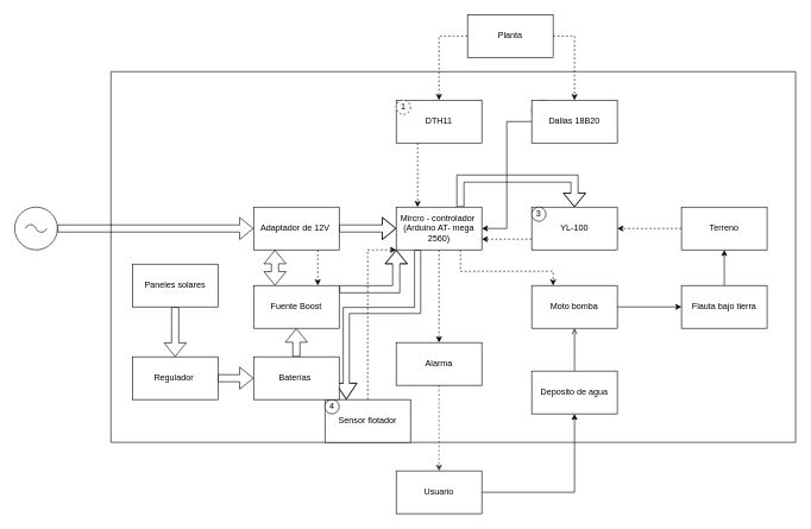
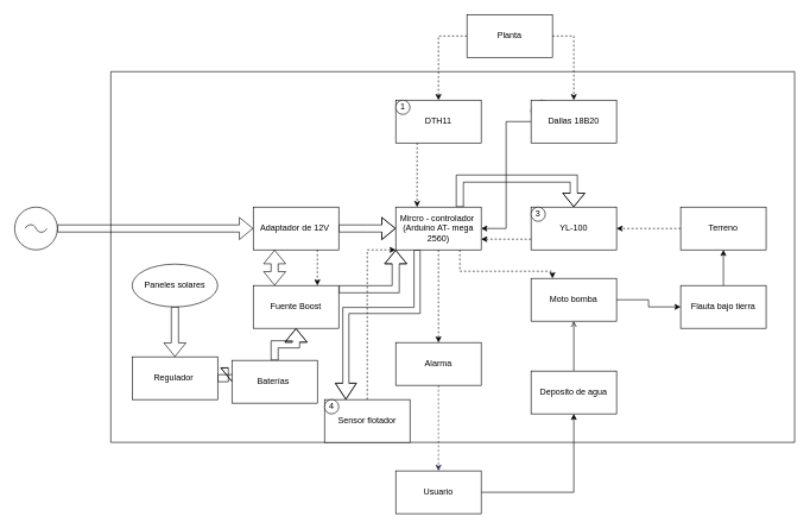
- <mxCell id="9" value="1" style="ellipse;whiteSpace=wrap;html=1;aspect=fixed;dashed=1;" parent="1" vertex="1"><mxGeometry x="555" y="140" width="20" height="20" as="geometry" /></mxCell>
+ <mxCell id="9" value="1" style="ellipse;whiteSpace=wrap;html=1;aspect=fixed;" parent="1" vertex="1"><mxGeometry x="555" y="140" width="20" height="20" as="geometry" /></mxCell>
- <mxCell id="29" value="Paneles solares" style="rounded=0;whiteSpace=wrap;html=1;" parent="1" vertex="1"><mxGeometry x="185" y="370" width="120" height="60" as="geometry" /></mxCell>
+ <mxCell id="29" value="Paneles solares" style="ellipse;whiteSpace=wrap;html=1;" parent="1" vertex="1"><mxGeometry x="185" y="370" width="120" height="60" as="geometry" /></mxCell>
- <mxCell id="21" value="Moto bomba" style="rounded=0;whiteSpace=wrap;html=1;" parent="1" vertex="1"><mxGeometry x="745" y="400" width="120" height="60" as="geometry" /></mxCell>
+ <mxCell id="21" value="Moto bomba" style="rounded=0;whiteSpace=wrap;html=1;" parent="1" vertex="1"><mxGeometry x="745" y="390" width="120" height="60" as="geometry" /></mxCell>
- <mxCell id="48" value="Baterías&amp;nbsp;" style="rounded=0;whiteSpace=wrap;html=1;" parent="1" vertex="1"><mxGeometry x="355" y="500" width="120" height="60" as="geometry" /></mxCell>
+ <mxCell id="48" value="Baterías&amp;nbsp;" style="rounded=0;whiteSpace=wrap;html=1;" parent="1" vertex="1"><mxGeometry x="325" y="505" width="120" height="60" as="geometry" /></mxCell>
